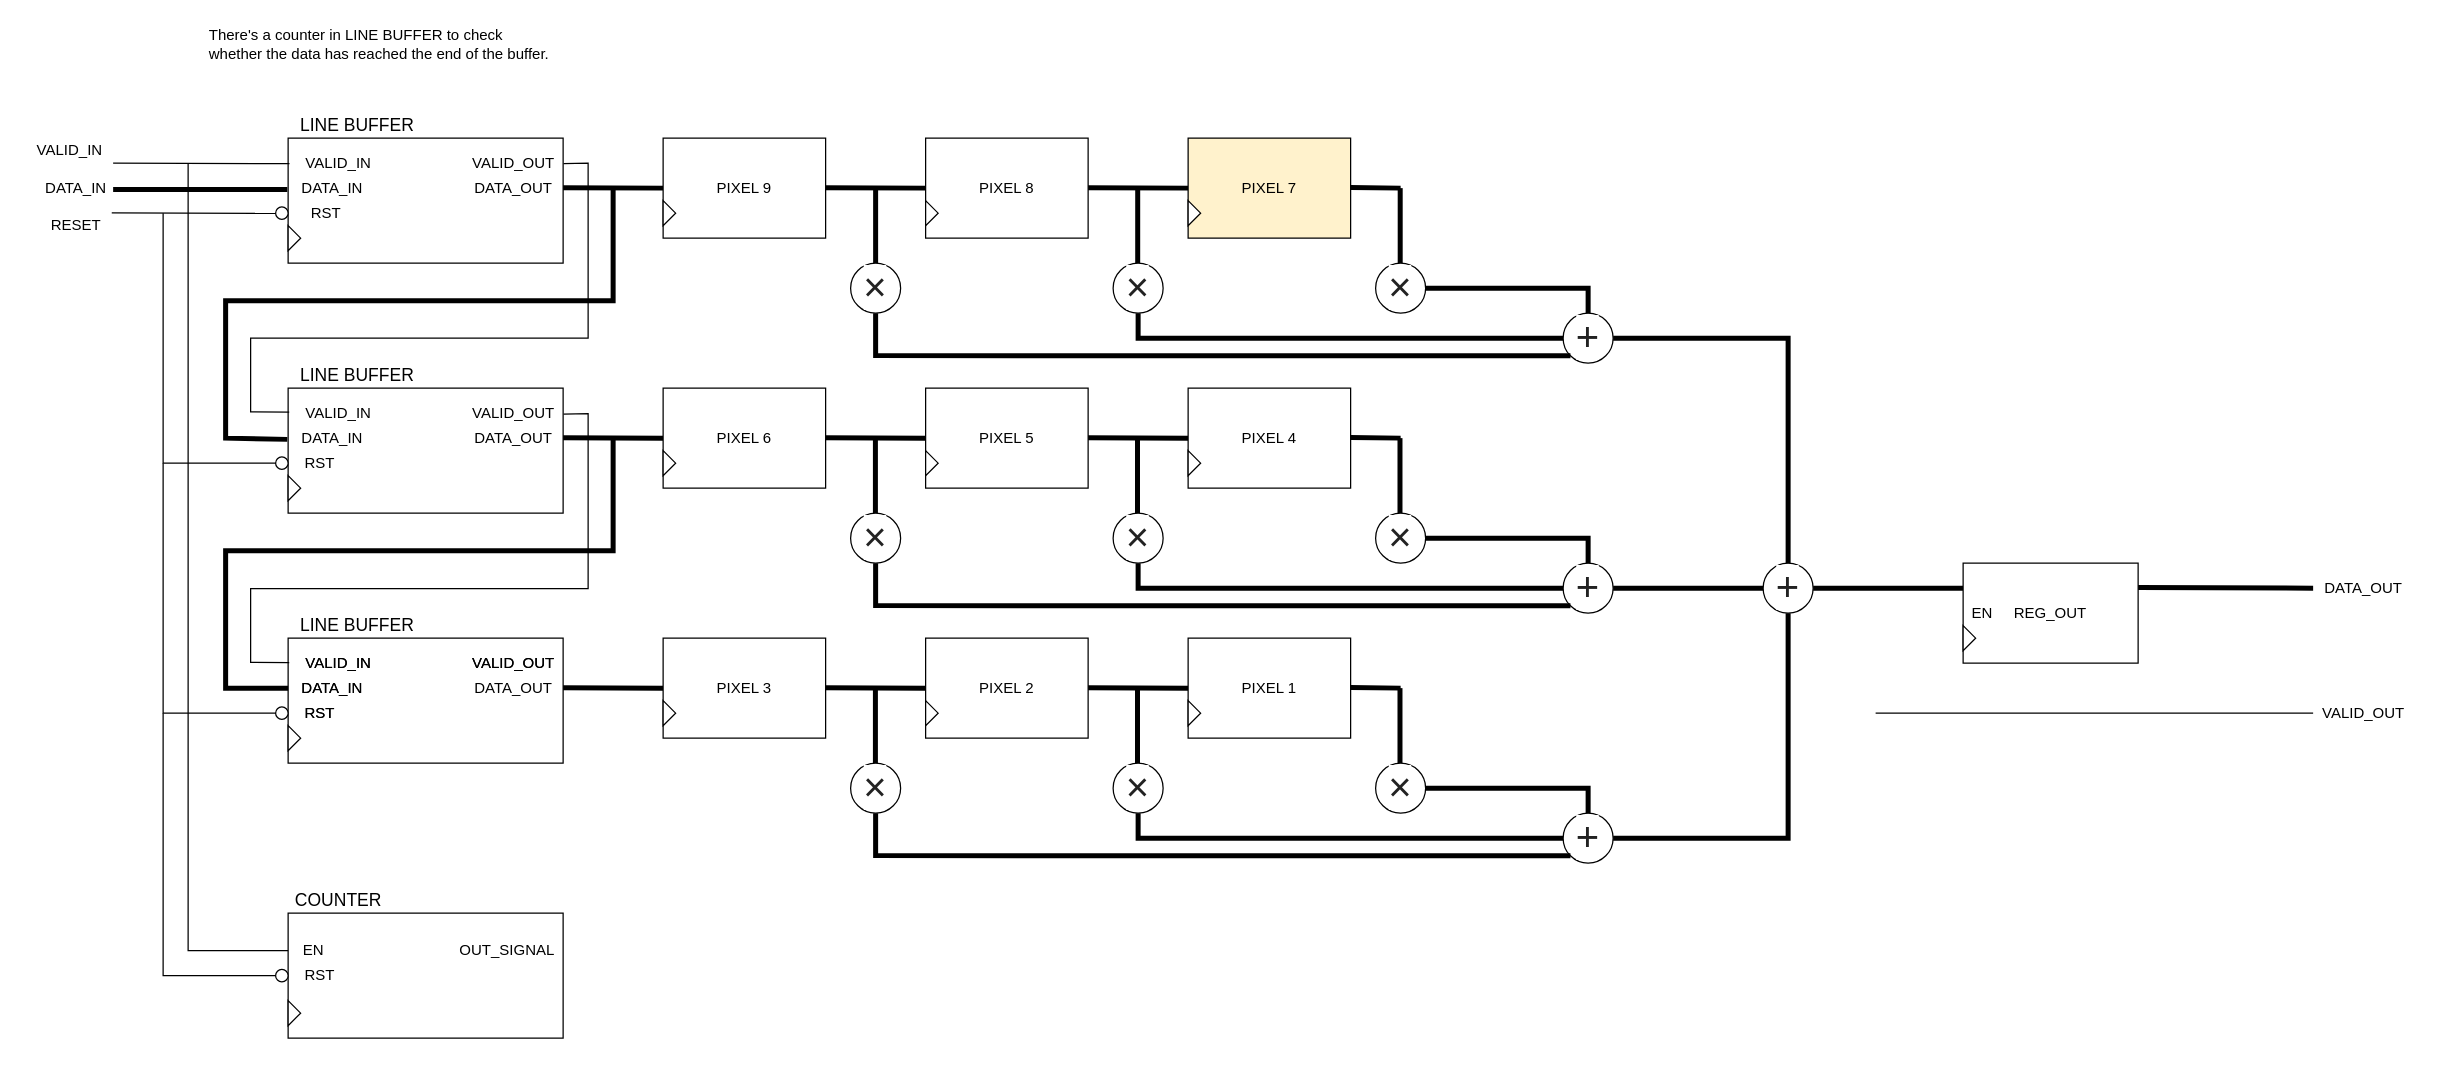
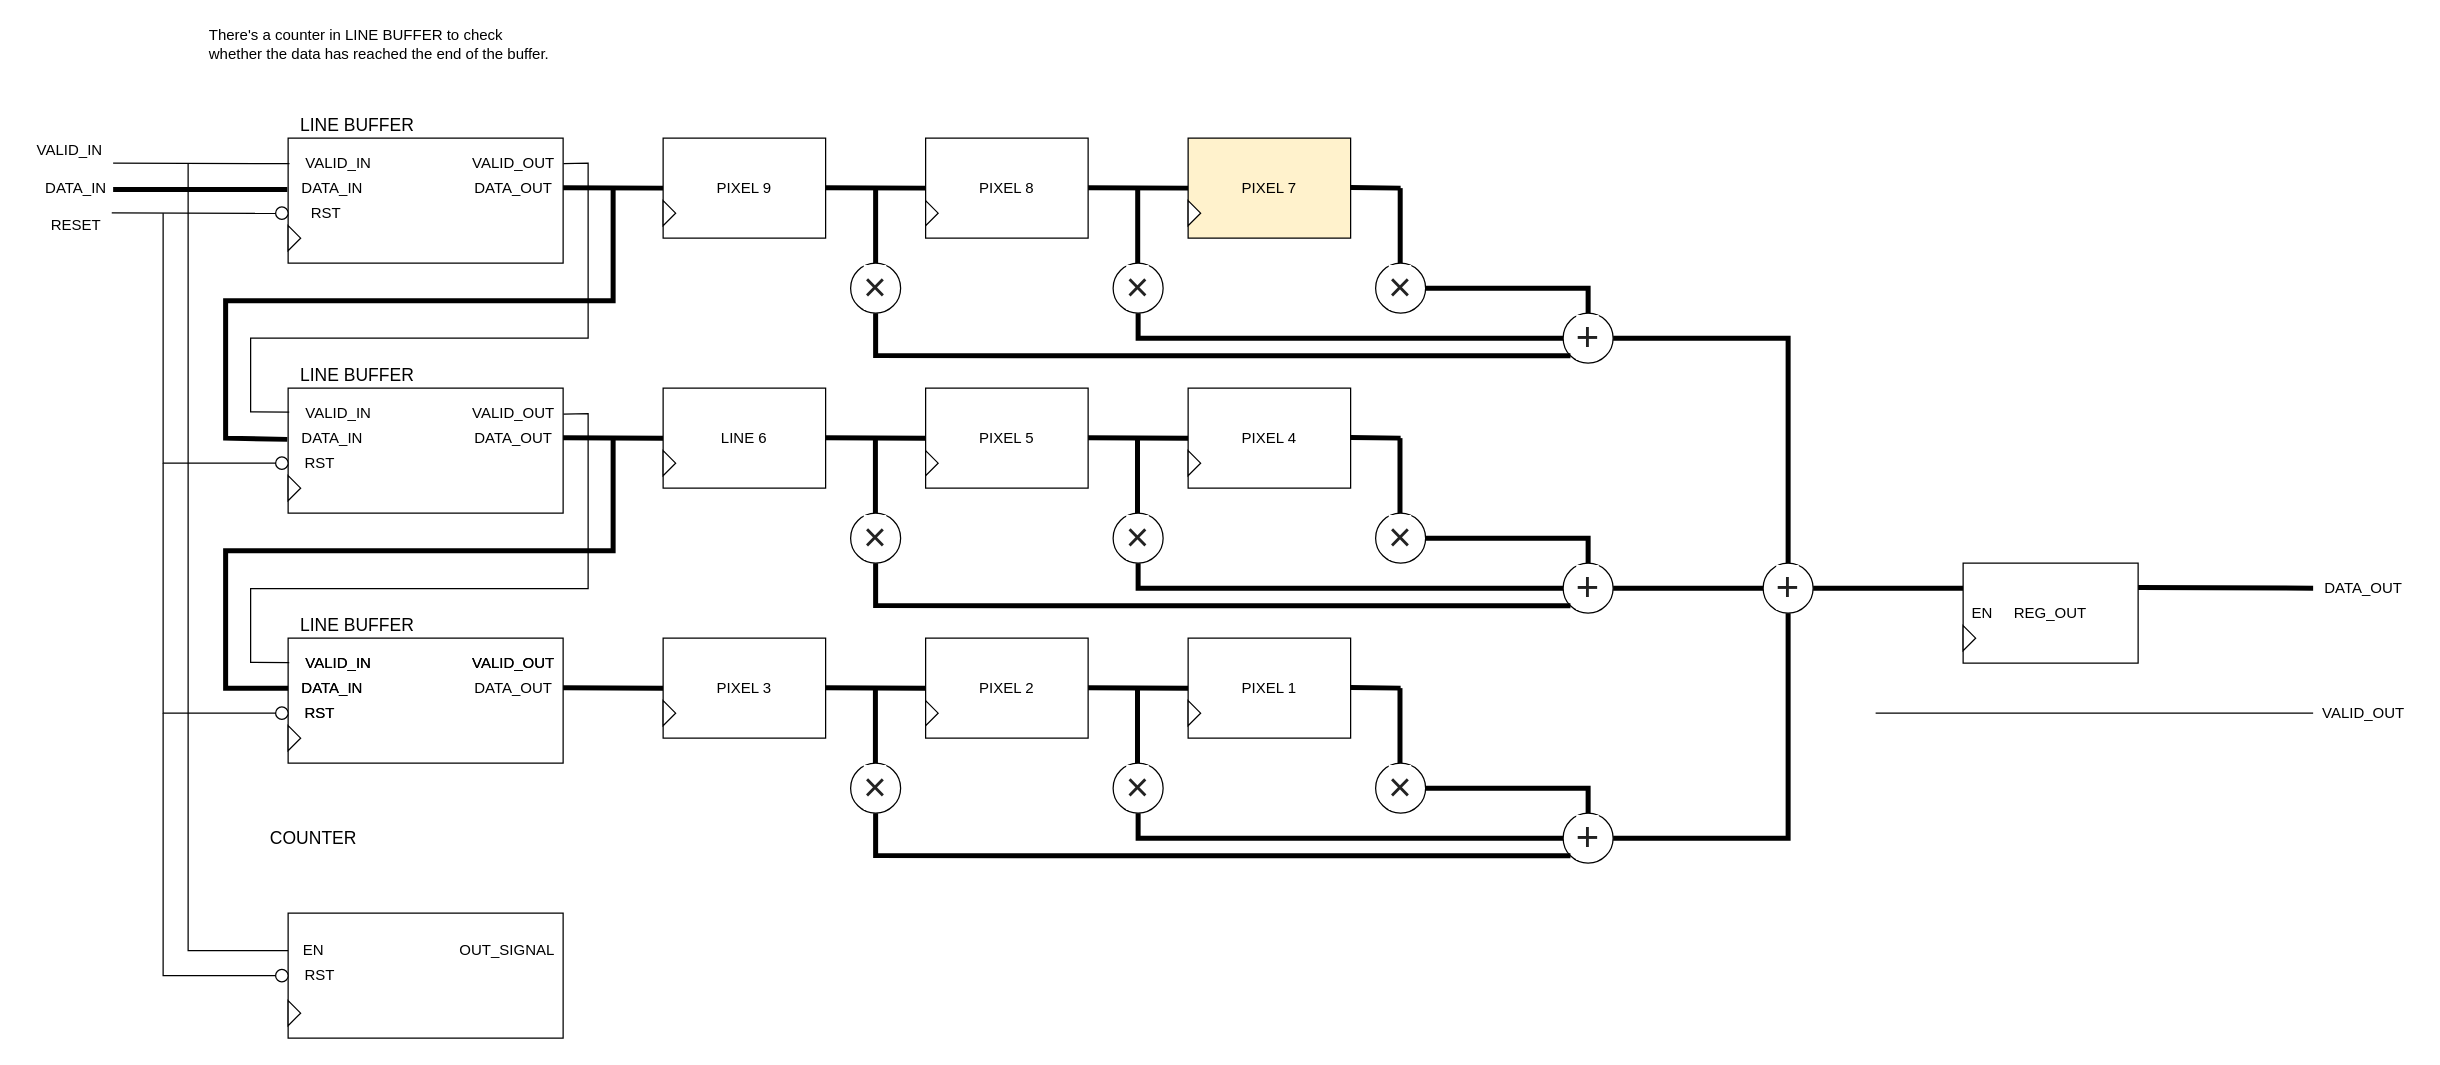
- <mxCell id="30" value="PIXEL 6" style="rounded=0;whiteSpace=wrap;html=1;" parent="1" vertex="1"><mxGeometry x="530" y="310" width="130" height="80" as="geometry" /></mxCell>
+ <mxCell id="30" value="LINE 6" style="rounded=0;whiteSpace=wrap;html=1;" parent="1" vertex="1"><mxGeometry x="530" y="310" width="130" height="80" as="geometry" /></mxCell>
- <mxCell id="121" value="&lt;font style=&quot;font-size: 14px&quot;&gt;COUNTER&lt;/font&gt;" style="text;html=1;align=center;verticalAlign=middle;resizable=0;points=[];autosize=1;strokeColor=none;" parent="1" vertex="1"><mxGeometry x="230" y="710" width="80" height="20" as="geometry" /></mxCell>
+ <mxCell id="121" value="&lt;font style=&quot;font-size: 14px&quot;&gt;COUNTER&lt;/font&gt;" style="text;html=1;align=center;verticalAlign=middle;resizable=0;points=[];autosize=1;strokeColor=none;" parent="1" vertex="1"><mxGeometry x="210" y="660" width="80" height="20" as="geometry" /></mxCell>
